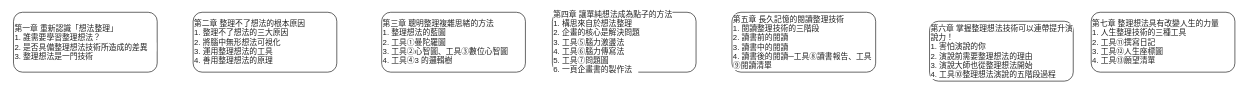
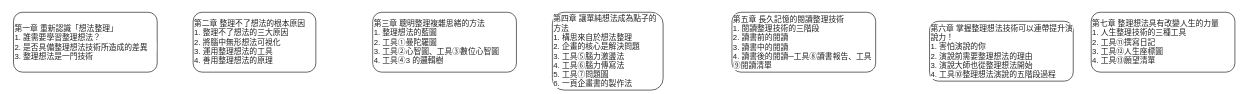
- <mxCell id="3" value="&lt;span style=&quot;color: rgb(35 , 35 , 35) ; font-family: &amp;#34;arial&amp;#34; , &amp;#34;helvetica&amp;#34; , sans-serif , &amp;#34;pmingliu&amp;#34; ; font-size: 13px ; background-color: rgb(255 , 255 , 255)&quot;&gt;第二章 整理不了想法的根本原因&amp;nbsp;&amp;nbsp;&amp;nbsp;&amp;nbsp;&lt;/span&gt;&lt;br style=&quot;color: rgb(35 , 35 , 35) ; font-family: &amp;#34;arial&amp;#34; , &amp;#34;helvetica&amp;#34; , sans-serif , &amp;#34;pmingliu&amp;#34; ; font-size: 13px ; background-color: rgb(255 , 255 , 255)&quot;&gt;&lt;span style=&quot;color: rgb(35 , 35 , 35) ; font-family: &amp;#34;arial&amp;#34; , &amp;#34;helvetica&amp;#34; , sans-serif , &amp;#34;pmingliu&amp;#34; ; font-size: 13px ; background-color: rgb(255 , 255 , 255)&quot;&gt;1. 整理不了想法的三大原因&amp;nbsp;&amp;nbsp;&amp;nbsp;&amp;nbsp;&lt;/span&gt;&lt;br style=&quot;color: rgb(35 , 35 , 35) ; font-family: &amp;#34;arial&amp;#34; , &amp;#34;helvetica&amp;#34; , sans-serif , &amp;#34;pmingliu&amp;#34; ; font-size: 13px ; background-color: rgb(255 , 255 , 255)&quot;&gt;&lt;span style=&quot;color: rgb(35 , 35 , 35) ; font-family: &amp;#34;arial&amp;#34; , &amp;#34;helvetica&amp;#34; , sans-serif , &amp;#34;pmingliu&amp;#34; ; font-size: 13px ; background-color: rgb(255 , 255 , 255)&quot;&gt;2. 將腦中無形想法可視化&lt;/span&gt;&lt;br style=&quot;color: rgb(35 , 35 , 35) ; font-family: &amp;#34;arial&amp;#34; , &amp;#34;helvetica&amp;#34; , sans-serif , &amp;#34;pmingliu&amp;#34; ; font-size: 13px ; background-color: rgb(255 , 255 , 255)&quot;&gt;&lt;span style=&quot;color: rgb(35 , 35 , 35) ; font-family: &amp;#34;arial&amp;#34; , &amp;#34;helvetica&amp;#34; , sans-serif , &amp;#34;pmingliu&amp;#34; ; font-size: 13px ; background-color: rgb(255 , 255 , 255)&quot;&gt;3. 運用整理想法的工具&amp;nbsp;&amp;nbsp;&amp;nbsp;&amp;nbsp;&lt;/span&gt;&lt;br style=&quot;color: rgb(35 , 35 , 35) ; font-family: &amp;#34;arial&amp;#34; , &amp;#34;helvetica&amp;#34; , sans-serif , &amp;#34;pmingliu&amp;#34; ; font-size: 13px ; background-color: rgb(255 , 255 , 255)&quot;&gt;&lt;span style=&quot;color: rgb(35 , 35 , 35) ; font-family: &amp;#34;arial&amp;#34; , &amp;#34;helvetica&amp;#34; , sans-serif , &amp;#34;pmingliu&amp;#34; ; font-size: 13px ; background-color: rgb(255 , 255 , 255)&quot;&gt;4. 善用整理想法的原理&amp;nbsp; &amp;nbsp;&lt;/span&gt;" style="rounded=1;whiteSpace=wrap;html=1;align=left;" vertex="1" parent="1"><mxGeometry x="320" y="20" width="240" height="100" as="geometry" /></mxCell>
+ <mxCell id="3" value="&lt;span style=&quot;color: rgb(35 , 35 , 35) ; font-family: &amp;#34;arial&amp;#34; , &amp;#34;helvetica&amp;#34; , sans-serif , &amp;#34;pmingliu&amp;#34; ; font-size: 13px ; background-color: rgb(255 , 255 , 255)&quot;&gt;第二章 整理不了想法的根本原因&amp;nbsp;&amp;nbsp;&amp;nbsp;&amp;nbsp;&lt;/span&gt;&lt;br style=&quot;color: rgb(35 , 35 , 35) ; font-family: &amp;#34;arial&amp;#34; , &amp;#34;helvetica&amp;#34; , sans-serif , &amp;#34;pmingliu&amp;#34; ; font-size: 13px ; background-color: rgb(255 , 255 , 255)&quot;&gt;&lt;span style=&quot;color: rgb(35 , 35 , 35) ; font-family: &amp;#34;arial&amp;#34; , &amp;#34;helvetica&amp;#34; , sans-serif , &amp;#34;pmingliu&amp;#34; ; font-size: 13px ; background-color: rgb(255 , 255 , 255)&quot;&gt;1. 整理不了想法的三大原因&amp;nbsp;&amp;nbsp;&amp;nbsp;&amp;nbsp;&lt;/span&gt;&lt;br style=&quot;color: rgb(35 , 35 , 35) ; font-family: &amp;#34;arial&amp;#34; , &amp;#34;helvetica&amp;#34; , sans-serif , &amp;#34;pmingliu&amp;#34; ; font-size: 13px ; background-color: rgb(255 , 255 , 255)&quot;&gt;&lt;span style=&quot;color: rgb(35 , 35 , 35) ; font-family: &amp;#34;arial&amp;#34; , &amp;#34;helvetica&amp;#34; , sans-serif , &amp;#34;pmingliu&amp;#34; ; font-size: 13px ; background-color: rgb(255 , 255 , 255)&quot;&gt;2. 將腦中無形想法可視化&lt;/span&gt;&lt;br style=&quot;color: rgb(35 , 35 , 35) ; font-family: &amp;#34;arial&amp;#34; , &amp;#34;helvetica&amp;#34; , sans-serif , &amp;#34;pmingliu&amp;#34; ; font-size: 13px ; background-color: rgb(255 , 255 , 255)&quot;&gt;&lt;span style=&quot;color: rgb(35 , 35 , 35) ; font-family: &amp;#34;arial&amp;#34; , &amp;#34;helvetica&amp;#34; , sans-serif , &amp;#34;pmingliu&amp;#34; ; font-size: 13px ; background-color: rgb(255 , 255 , 255)&quot;&gt;3. 運用整理想法的工具&amp;nbsp;&amp;nbsp;&amp;nbsp;&amp;nbsp;&lt;/span&gt;&lt;br style=&quot;color: rgb(35 , 35 , 35) ; font-family: &amp;#34;arial&amp;#34; , &amp;#34;helvetica&amp;#34; , sans-serif , &amp;#34;pmingliu&amp;#34; ; font-size: 13px ; background-color: rgb(255 , 255 , 255)&quot;&gt;&lt;span style=&quot;color: rgb(35 , 35 , 35) ; font-family: &amp;#34;arial&amp;#34; , &amp;#34;helvetica&amp;#34; , sans-serif , &amp;#34;pmingliu&amp;#34; ; font-size: 13px ; background-color: rgb(255 , 255 , 255)&quot;&gt;4. 善用整理想法的原理&amp;nbsp; &amp;nbsp;&lt;/span&gt;" style="rounded=1;whiteSpace=wrap;html=1;align=left;" vertex="1" parent="1"><mxGeometry x="320" y="20" width="205" height="100" as="geometry" /></mxCell>
- <mxCell id="4" value="&lt;span style=&quot;color: rgb(35 , 35 , 35) ; font-family: &amp;#34;arial&amp;#34; , &amp;#34;helvetica&amp;#34; , sans-serif , &amp;#34;pmingliu&amp;#34; ; font-size: 13px ; background-color: rgb(255 , 255 , 255)&quot;&gt;第三章 聰明整理複雜思緒的方法&lt;/span&gt;&lt;br style=&quot;color: rgb(35 , 35 , 35) ; font-family: &amp;#34;arial&amp;#34; , &amp;#34;helvetica&amp;#34; , sans-serif , &amp;#34;pmingliu&amp;#34; ; font-size: 13px ; background-color: rgb(255 , 255 , 255)&quot;&gt;&lt;span style=&quot;color: rgb(35 , 35 , 35) ; font-family: &amp;#34;arial&amp;#34; , &amp;#34;helvetica&amp;#34; , sans-serif , &amp;#34;pmingliu&amp;#34; ; font-size: 13px ; background-color: rgb(255 , 255 , 255)&quot;&gt;1. 整理想法的藍圖&amp;nbsp;&amp;nbsp;&amp;nbsp;&amp;nbsp;&lt;/span&gt;&lt;br style=&quot;color: rgb(35 , 35 , 35) ; font-family: &amp;#34;arial&amp;#34; , &amp;#34;helvetica&amp;#34; , sans-serif , &amp;#34;pmingliu&amp;#34; ; font-size: 13px ; background-color: rgb(255 , 255 , 255)&quot;&gt;&lt;span style=&quot;color: rgb(35 , 35 , 35) ; font-family: &amp;#34;arial&amp;#34; , &amp;#34;helvetica&amp;#34; , sans-serif , &amp;#34;pmingliu&amp;#34; ; font-size: 13px ; background-color: rgb(255 , 255 , 255)&quot;&gt;2. 工具①曼陀羅圖&lt;/span&gt;&lt;br style=&quot;color: rgb(35 , 35 , 35) ; font-family: &amp;#34;arial&amp;#34; , &amp;#34;helvetica&amp;#34; , sans-serif , &amp;#34;pmingliu&amp;#34; ; font-size: 13px ; background-color: rgb(255 , 255 , 255)&quot;&gt;&lt;span style=&quot;color: rgb(35 , 35 , 35) ; font-family: &amp;#34;arial&amp;#34; , &amp;#34;helvetica&amp;#34; , sans-serif , &amp;#34;pmingliu&amp;#34; ; font-size: 13px ; background-color: rgb(255 , 255 , 255)&quot;&gt;3. 工具②心智圖、工具③數位心智圖&amp;nbsp;&amp;nbsp;&amp;nbsp;&amp;nbsp;&lt;/span&gt;&lt;br style=&quot;color: rgb(35 , 35 , 35) ; font-family: &amp;#34;arial&amp;#34; , &amp;#34;helvetica&amp;#34; , sans-serif , &amp;#34;pmingliu&amp;#34; ; font-size: 13px ; background-color: rgb(255 , 255 , 255)&quot;&gt;&lt;span style=&quot;color: rgb(35 , 35 , 35) ; font-family: &amp;#34;arial&amp;#34; , &amp;#34;helvetica&amp;#34; , sans-serif , &amp;#34;pmingliu&amp;#34; ; font-size: 13px ; background-color: rgb(255 , 255 , 255)&quot;&gt;4. 工具④3 的邏輯樹&amp;nbsp; &amp;nbsp;&amp;nbsp;&lt;/span&gt;" style="rounded=1;whiteSpace=wrap;html=1;align=left;" vertex="1" parent="1"><mxGeometry x="635" y="20" width="240" height="100" as="geometry" /></mxCell>
+ <mxCell id="4" value="&lt;span style=&quot;color: rgb(35 , 35 , 35) ; font-family: &amp;#34;arial&amp;#34; , &amp;#34;helvetica&amp;#34; , sans-serif , &amp;#34;pmingliu&amp;#34; ; font-size: 13px ; background-color: rgb(255 , 255 , 255)&quot;&gt;第三章 聰明整理複雜思緒的方法&lt;/span&gt;&lt;br style=&quot;color: rgb(35 , 35 , 35) ; font-family: &amp;#34;arial&amp;#34; , &amp;#34;helvetica&amp;#34; , sans-serif , &amp;#34;pmingliu&amp;#34; ; font-size: 13px ; background-color: rgb(255 , 255 , 255)&quot;&gt;&lt;span style=&quot;color: rgb(35 , 35 , 35) ; font-family: &amp;#34;arial&amp;#34; , &amp;#34;helvetica&amp;#34; , sans-serif , &amp;#34;pmingliu&amp;#34; ; font-size: 13px ; background-color: rgb(255 , 255 , 255)&quot;&gt;1. 整理想法的藍圖&amp;nbsp;&amp;nbsp;&amp;nbsp;&amp;nbsp;&lt;/span&gt;&lt;br style=&quot;color: rgb(35 , 35 , 35) ; font-family: &amp;#34;arial&amp;#34; , &amp;#34;helvetica&amp;#34; , sans-serif , &amp;#34;pmingliu&amp;#34; ; font-size: 13px ; background-color: rgb(255 , 255 , 255)&quot;&gt;&lt;span style=&quot;color: rgb(35 , 35 , 35) ; font-family: &amp;#34;arial&amp;#34; , &amp;#34;helvetica&amp;#34; , sans-serif , &amp;#34;pmingliu&amp;#34; ; font-size: 13px ; background-color: rgb(255 , 255 , 255)&quot;&gt;2. 工具①曼陀羅圖&lt;/span&gt;&lt;br style=&quot;color: rgb(35 , 35 , 35) ; font-family: &amp;#34;arial&amp;#34; , &amp;#34;helvetica&amp;#34; , sans-serif , &amp;#34;pmingliu&amp;#34; ; font-size: 13px ; background-color: rgb(255 , 255 , 255)&quot;&gt;&lt;span style=&quot;color: rgb(35 , 35 , 35) ; font-family: &amp;#34;arial&amp;#34; , &amp;#34;helvetica&amp;#34; , sans-serif , &amp;#34;pmingliu&amp;#34; ; font-size: 13px ; background-color: rgb(255 , 255 , 255)&quot;&gt;3. 工具②心智圖、工具③數位心智圖&amp;nbsp;&amp;nbsp;&amp;nbsp;&amp;nbsp;&lt;/span&gt;&lt;br style=&quot;color: rgb(35 , 35 , 35) ; font-family: &amp;#34;arial&amp;#34; , &amp;#34;helvetica&amp;#34; , sans-serif , &amp;#34;pmingliu&amp;#34; ; font-size: 13px ; background-color: rgb(255 , 255 , 255)&quot;&gt;&lt;span style=&quot;color: rgb(35 , 35 , 35) ; font-family: &amp;#34;arial&amp;#34; , &amp;#34;helvetica&amp;#34; , sans-serif , &amp;#34;pmingliu&amp;#34; ; font-size: 13px ; background-color: rgb(255 , 255 , 255)&quot;&gt;4. 工具④3 的邏輯樹&amp;nbsp; &amp;nbsp;&amp;nbsp;&lt;/span&gt;" style="rounded=1;whiteSpace=wrap;html=1;align=left;" vertex="1" parent="1"><mxGeometry x="620" y="20" width="240" height="100" as="geometry" /></mxCell>
- <mxCell id="5" value="&lt;span style=&quot;color: rgb(35 , 35 , 35) ; font-family: &amp;#34;arial&amp;#34; , &amp;#34;helvetica&amp;#34; , sans-serif , &amp;#34;pmingliu&amp;#34; ; font-size: 13px ; background-color: rgb(255 , 255 , 255)&quot;&gt;第四章 讓單純想法成為點子的方法&lt;/span&gt;&lt;br style=&quot;color: rgb(35 , 35 , 35) ; font-family: &amp;#34;arial&amp;#34; , &amp;#34;helvetica&amp;#34; , sans-serif , &amp;#34;pmingliu&amp;#34; ; font-size: 13px ; background-color: rgb(255 , 255 , 255)&quot;&gt;&lt;span style=&quot;color: rgb(35 , 35 , 35) ; font-family: &amp;#34;arial&amp;#34; , &amp;#34;helvetica&amp;#34; , sans-serif , &amp;#34;pmingliu&amp;#34; ; font-size: 13px ; background-color: rgb(255 , 255 , 255)&quot;&gt;1. 構思來自於想法整理&amp;nbsp;&amp;nbsp;&amp;nbsp;&amp;nbsp;&lt;/span&gt;&lt;br style=&quot;color: rgb(35 , 35 , 35) ; font-family: &amp;#34;arial&amp;#34; , &amp;#34;helvetica&amp;#34; , sans-serif , &amp;#34;pmingliu&amp;#34; ; font-size: 13px ; background-color: rgb(255 , 255 , 255)&quot;&gt;&lt;span style=&quot;color: rgb(35 , 35 , 35) ; font-family: &amp;#34;arial&amp;#34; , &amp;#34;helvetica&amp;#34; , sans-serif , &amp;#34;pmingliu&amp;#34; ; font-size: 13px ; background-color: rgb(255 , 255 , 255)&quot;&gt;2. 企畫的核心是解決問題&lt;/span&gt;&lt;br style=&quot;color: rgb(35 , 35 , 35) ; font-family: &amp;#34;arial&amp;#34; , &amp;#34;helvetica&amp;#34; , sans-serif , &amp;#34;pmingliu&amp;#34; ; font-size: 13px ; background-color: rgb(255 , 255 , 255)&quot;&gt;&lt;span style=&quot;color: rgb(35 , 35 , 35) ; font-family: &amp;#34;arial&amp;#34; , &amp;#34;helvetica&amp;#34; , sans-serif , &amp;#34;pmingliu&amp;#34; ; font-size: 13px ; background-color: rgb(255 , 255 , 255)&quot;&gt;3. 工具⑤腦力激盪法&amp;nbsp;&amp;nbsp;&amp;nbsp;&amp;nbsp;&lt;/span&gt;&lt;br style=&quot;color: rgb(35 , 35 , 35) ; font-family: &amp;#34;arial&amp;#34; , &amp;#34;helvetica&amp;#34; , sans-serif , &amp;#34;pmingliu&amp;#34; ; font-size: 13px ; background-color: rgb(255 , 255 , 255)&quot;&gt;&lt;span style=&quot;color: rgb(35 , 35 , 35) ; font-family: &amp;#34;arial&amp;#34; , &amp;#34;helvetica&amp;#34; , sans-serif , &amp;#34;pmingliu&amp;#34; ; font-size: 13px ; background-color: rgb(255 , 255 , 255)&quot;&gt;4. 工具⑥腦力傳寫法&amp;nbsp;&amp;nbsp;&amp;nbsp;&amp;nbsp;&lt;/span&gt;&lt;br style=&quot;color: rgb(35 , 35 , 35) ; font-family: &amp;#34;arial&amp;#34; , &amp;#34;helvetica&amp;#34; , sans-serif , &amp;#34;pmingliu&amp;#34; ; font-size: 13px ; background-color: rgb(255 , 255 , 255)&quot;&gt;&lt;span style=&quot;color: rgb(35 , 35 , 35) ; font-family: &amp;#34;arial&amp;#34; , &amp;#34;helvetica&amp;#34; , sans-serif , &amp;#34;pmingliu&amp;#34; ; font-size: 13px ; background-color: rgb(255 , 255 , 255)&quot;&gt;5. 工具⑦問題圖&amp;nbsp;&amp;nbsp;&amp;nbsp;&amp;nbsp;&lt;/span&gt;&lt;br style=&quot;color: rgb(35 , 35 , 35) ; font-family: &amp;#34;arial&amp;#34; , &amp;#34;helvetica&amp;#34; , sans-serif , &amp;#34;pmingliu&amp;#34; ; font-size: 13px ; background-color: rgb(255 , 255 , 255)&quot;&gt;&lt;span style=&quot;color: rgb(35 , 35 , 35) ; font-family: &amp;#34;arial&amp;#34; , &amp;#34;helvetica&amp;#34; , sans-serif , &amp;#34;pmingliu&amp;#34; ; font-size: 13px ; background-color: rgb(255 , 255 , 255)&quot;&gt;6. 一頁企畫書的製作法&amp;nbsp; &amp;nbsp;&lt;/span&gt;" style="rounded=1;whiteSpace=wrap;html=1;align=left;" vertex="1" parent="1"><mxGeometry x="920" y="20" width="240" height="100" as="geometry" /></mxCell>
+ <mxCell id="5" value="&lt;span style=&quot;color: rgb(35 , 35 , 35) ; font-family: &amp;#34;arial&amp;#34; , &amp;#34;helvetica&amp;#34; , sans-serif , &amp;#34;pmingliu&amp;#34; ; font-size: 13px ; background-color: rgb(255 , 255 , 255)&quot;&gt;第四章 讓單純想法成為點子的方法&lt;/span&gt;&lt;br style=&quot;color: rgb(35 , 35 , 35) ; font-family: &amp;#34;arial&amp;#34; , &amp;#34;helvetica&amp;#34; , sans-serif , &amp;#34;pmingliu&amp;#34; ; font-size: 13px ; background-color: rgb(255 , 255 , 255)&quot;&gt;&lt;span style=&quot;color: rgb(35 , 35 , 35) ; font-family: &amp;#34;arial&amp;#34; , &amp;#34;helvetica&amp;#34; , sans-serif , &amp;#34;pmingliu&amp;#34; ; font-size: 13px ; background-color: rgb(255 , 255 , 255)&quot;&gt;1. 構思來自於想法整理&amp;nbsp;&amp;nbsp;&amp;nbsp;&amp;nbsp;&lt;/span&gt;&lt;br style=&quot;color: rgb(35 , 35 , 35) ; font-family: &amp;#34;arial&amp;#34; , &amp;#34;helvetica&amp;#34; , sans-serif , &amp;#34;pmingliu&amp;#34; ; font-size: 13px ; background-color: rgb(255 , 255 , 255)&quot;&gt;&lt;span style=&quot;color: rgb(35 , 35 , 35) ; font-family: &amp;#34;arial&amp;#34; , &amp;#34;helvetica&amp;#34; , sans-serif , &amp;#34;pmingliu&amp;#34; ; font-size: 13px ; background-color: rgb(255 , 255 , 255)&quot;&gt;2. 企畫的核心是解決問題&lt;/span&gt;&lt;br style=&quot;color: rgb(35 , 35 , 35) ; font-family: &amp;#34;arial&amp;#34; , &amp;#34;helvetica&amp;#34; , sans-serif , &amp;#34;pmingliu&amp;#34; ; font-size: 13px ; background-color: rgb(255 , 255 , 255)&quot;&gt;&lt;span style=&quot;color: rgb(35 , 35 , 35) ; font-family: &amp;#34;arial&amp;#34; , &amp;#34;helvetica&amp;#34; , sans-serif , &amp;#34;pmingliu&amp;#34; ; font-size: 13px ; background-color: rgb(255 , 255 , 255)&quot;&gt;3. 工具⑤腦力激盪法&amp;nbsp;&amp;nbsp;&amp;nbsp;&amp;nbsp;&lt;/span&gt;&lt;br style=&quot;color: rgb(35 , 35 , 35) ; font-family: &amp;#34;arial&amp;#34; , &amp;#34;helvetica&amp;#34; , sans-serif , &amp;#34;pmingliu&amp;#34; ; font-size: 13px ; background-color: rgb(255 , 255 , 255)&quot;&gt;&lt;span style=&quot;color: rgb(35 , 35 , 35) ; font-family: &amp;#34;arial&amp;#34; , &amp;#34;helvetica&amp;#34; , sans-serif , &amp;#34;pmingliu&amp;#34; ; font-size: 13px ; background-color: rgb(255 , 255 , 255)&quot;&gt;4. 工具⑥腦力傳寫法&amp;nbsp;&amp;nbsp;&amp;nbsp;&amp;nbsp;&lt;/span&gt;&lt;br style=&quot;color: rgb(35 , 35 , 35) ; font-family: &amp;#34;arial&amp;#34; , &amp;#34;helvetica&amp;#34; , sans-serif , &amp;#34;pmingliu&amp;#34; ; font-size: 13px ; background-color: rgb(255 , 255 , 255)&quot;&gt;&lt;span style=&quot;color: rgb(35 , 35 , 35) ; font-family: &amp;#34;arial&amp;#34; , &amp;#34;helvetica&amp;#34; , sans-serif , &amp;#34;pmingliu&amp;#34; ; font-size: 13px ; background-color: rgb(255 , 255 , 255)&quot;&gt;5. 工具⑦問題圖&amp;nbsp;&amp;nbsp;&amp;nbsp;&amp;nbsp;&lt;/span&gt;&lt;br style=&quot;color: rgb(35 , 35 , 35) ; font-family: &amp;#34;arial&amp;#34; , &amp;#34;helvetica&amp;#34; , sans-serif , &amp;#34;pmingliu&amp;#34; ; font-size: 13px ; background-color: rgb(255 , 255 , 255)&quot;&gt;&lt;span style=&quot;color: rgb(35 , 35 , 35) ; font-family: &amp;#34;arial&amp;#34; , &amp;#34;helvetica&amp;#34; , sans-serif , &amp;#34;pmingliu&amp;#34; ; font-size: 13px ; background-color: rgb(255 , 255 , 255)&quot;&gt;6. 一頁企畫書的製作法&amp;nbsp; &amp;nbsp;&lt;/span&gt;" style="rounded=1;whiteSpace=wrap;html=1;align=left;" vertex="1" parent="1"><mxGeometry x="920" y="20" width="185" height="130" as="geometry" /></mxCell>
